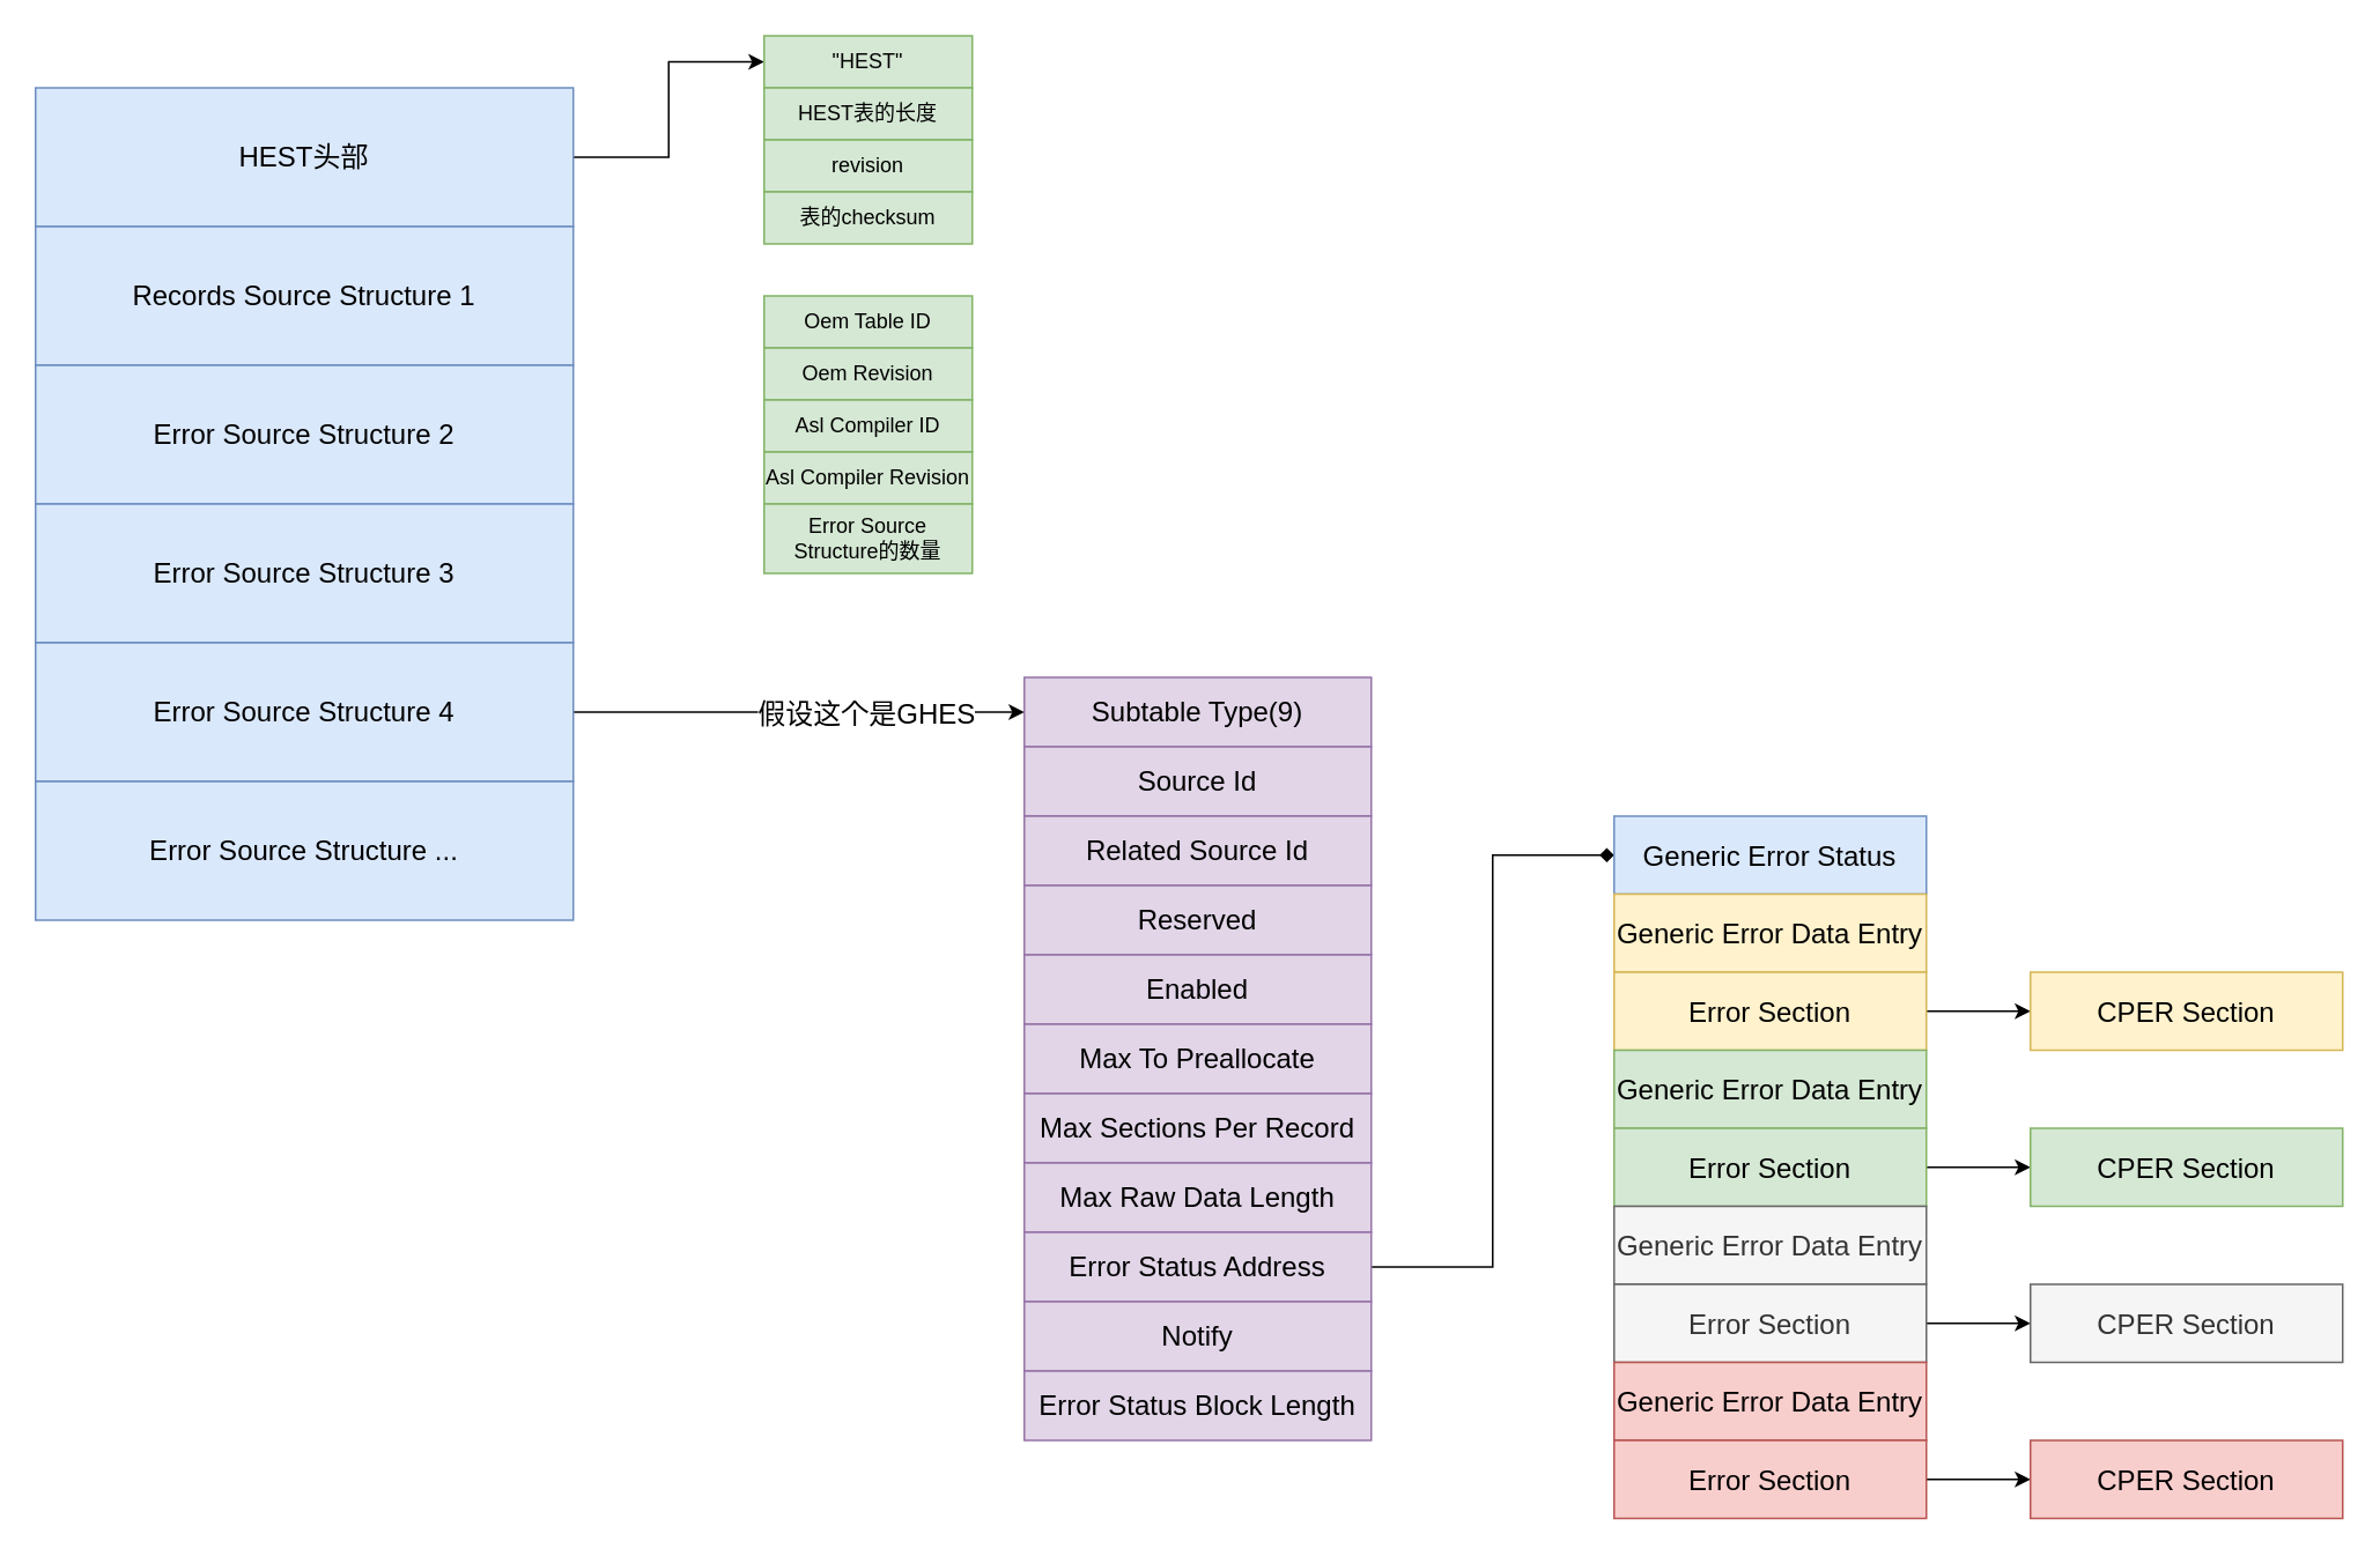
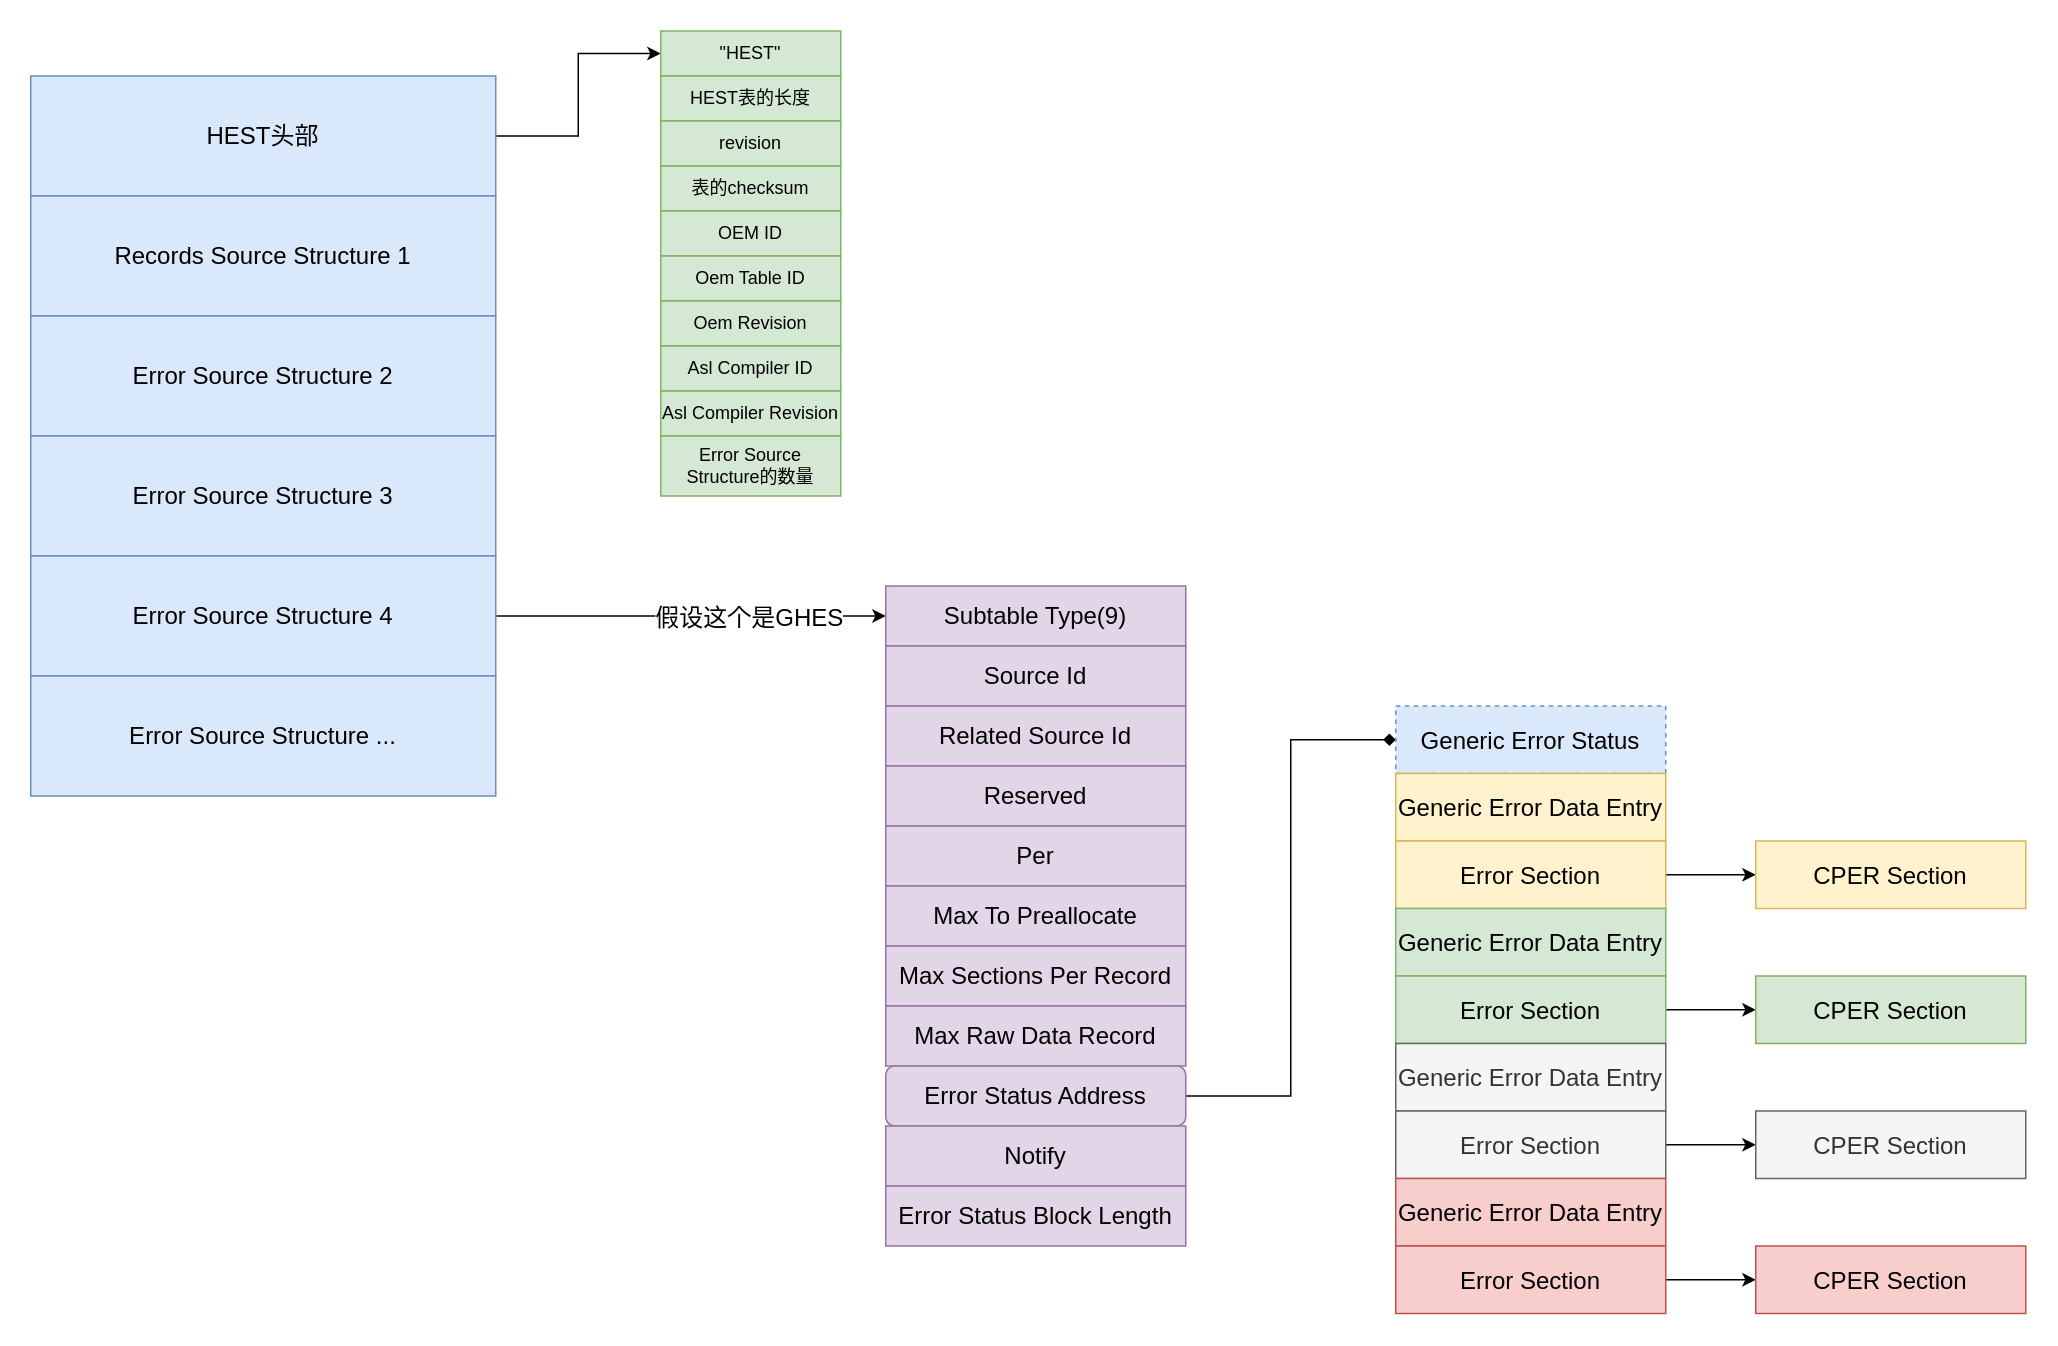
+ <mxCell id="14" value="OEM ID" style="rounded=0;whiteSpace=wrap;html=1;fillColor=#d5e8d4;strokeColor=#82b366;" parent="1" vertex="1"><mxGeometry x="440" y="140" width="120" height="30" as="geometry" /></mxCell>
- <mxCell id="33" value="&lt;font style=&quot;font-size: 16px;&quot;&gt;Generic Error Status&lt;/font&gt;" style="rounded=0;whiteSpace=wrap;html=1;fillColor=#dae8fc;strokeColor=#6c8ebf;" parent="1" vertex="1"><mxGeometry x="930" y="470" width="180" height="45" as="geometry" /></mxCell>
+ <mxCell id="33" value="&lt;font style=&quot;font-size: 16px;&quot;&gt;Generic Error Status&lt;/font&gt;" style="rounded=0;whiteSpace=wrap;html=1;fillColor=#dae8fc;strokeColor=#6c8ebf;dashed=1;" parent="1" vertex="1"><mxGeometry x="930" y="470" width="180" height="45" as="geometry" /></mxCell>
- <mxCell id="25" value="&lt;font style=&quot;font-size: 16px;&quot;&gt;Enabled&lt;/font&gt;" style="rounded=0;whiteSpace=wrap;html=1;fillColor=#e1d5e7;strokeColor=#9673a6;" parent="1" vertex="1"><mxGeometry x="590" y="550" width="200" height="40" as="geometry" /></mxCell>
+ <mxCell id="25" value="&lt;font style=&quot;font-size: 16px;&quot;&gt;Per&lt;/font&gt;" style="rounded=0;whiteSpace=wrap;html=1;fillColor=#e1d5e7;strokeColor=#9673a6;" parent="1" vertex="1"><mxGeometry x="590" y="550" width="200" height="40" as="geometry" /></mxCell>
- <mxCell id="28" value="&lt;font style=&quot;font-size: 16px;&quot;&gt;Max Raw Data Length&lt;/font&gt;" style="rounded=0;whiteSpace=wrap;html=1;fillColor=#e1d5e7;strokeColor=#9673a6;" parent="1" vertex="1"><mxGeometry x="590" y="670" width="200" height="40" as="geometry" /></mxCell>
+ <mxCell id="28" value="&lt;font style=&quot;font-size: 16px;&quot;&gt;Max Raw Data Record&lt;/font&gt;" style="rounded=0;whiteSpace=wrap;html=1;fillColor=#e1d5e7;strokeColor=#9673a6;" parent="1" vertex="1"><mxGeometry x="590" y="670" width="200" height="40" as="geometry" /></mxCell>
- <mxCell id="30" value="&lt;font style=&quot;font-size: 16px;&quot;&gt;Error Status Address&lt;/font&gt;" style="rounded=0;whiteSpace=wrap;html=1;fillColor=#e1d5e7;strokeColor=#9673a6;" parent="1" vertex="1"><mxGeometry x="590" y="710" width="200" height="40" as="geometry" /></mxCell>
+ <mxCell id="30" value="&lt;font style=&quot;font-size: 16px;&quot;&gt;Error Status Address&lt;/font&gt;" style="whiteSpace=wrap;html=1;fillColor=#e1d5e7;strokeColor=#9673a6;rounded=1;" parent="1" vertex="1"><mxGeometry x="590" y="710" width="200" height="40" as="geometry" /></mxCell>
